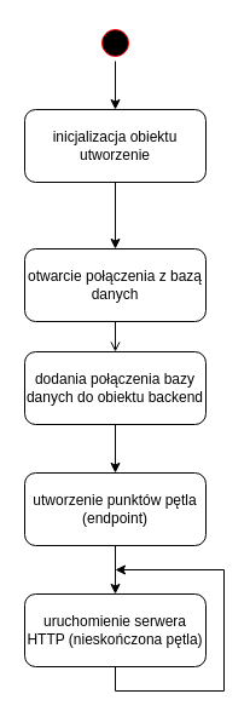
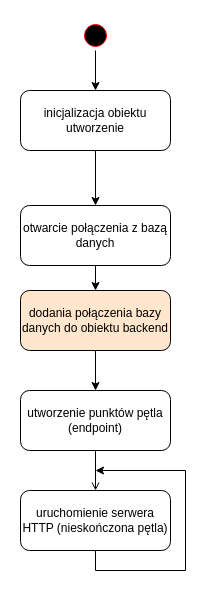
- <mxCell id="6" style="edgeStyle=orthogonalEdgeStyle;rounded=0;orthogonalLoop=1;jettySize=auto;html=1;entryX=0.5;entryY=0;entryDx=0;entryDy=0;endArrow=open;" edge="1" parent="1" source="7" target="3"><mxGeometry relative="1" as="geometry" /></mxCell>
+ <mxCell id="6" style="edgeStyle=orthogonalEdgeStyle;rounded=0;orthogonalLoop=1;jettySize=auto;html=1;entryX=0.5;entryY=0;entryDx=0;entryDy=0;" edge="1" parent="1" source="7" target="3"><mxGeometry relative="1" as="geometry" /></mxCell>
- <mxCell id="3" value="dodania połączenia bazy danych do obiektu backend" style="rounded=1;whiteSpace=wrap;html=1;" vertex="1" parent="1"><mxGeometry x="20" y="290" width="150" height="60" as="geometry" /></mxCell>
+ <mxCell id="3" value="dodania połączenia bazy danych do obiektu backend" style="rounded=1;whiteSpace=wrap;html=1;fillColor=#ffe6cc;" vertex="1" parent="1"><mxGeometry x="20" y="290" width="150" height="60" as="geometry" /></mxCell>
- <mxCell id="10" style="edgeStyle=orthogonalEdgeStyle;rounded=0;orthogonalLoop=1;jettySize=auto;html=1;entryX=0.5;entryY=0;entryDx=0;entryDy=0;" edge="1" parent="1" source="11" target="13"><mxGeometry relative="1" as="geometry" /></mxCell>
+ <mxCell id="10" style="edgeStyle=orthogonalEdgeStyle;rounded=0;orthogonalLoop=1;jettySize=auto;html=1;entryX=0.5;entryY=0;entryDx=0;entryDy=0;endArrow=open;" edge="1" parent="1" source="11" target="13"><mxGeometry relative="1" as="geometry" /></mxCell>
